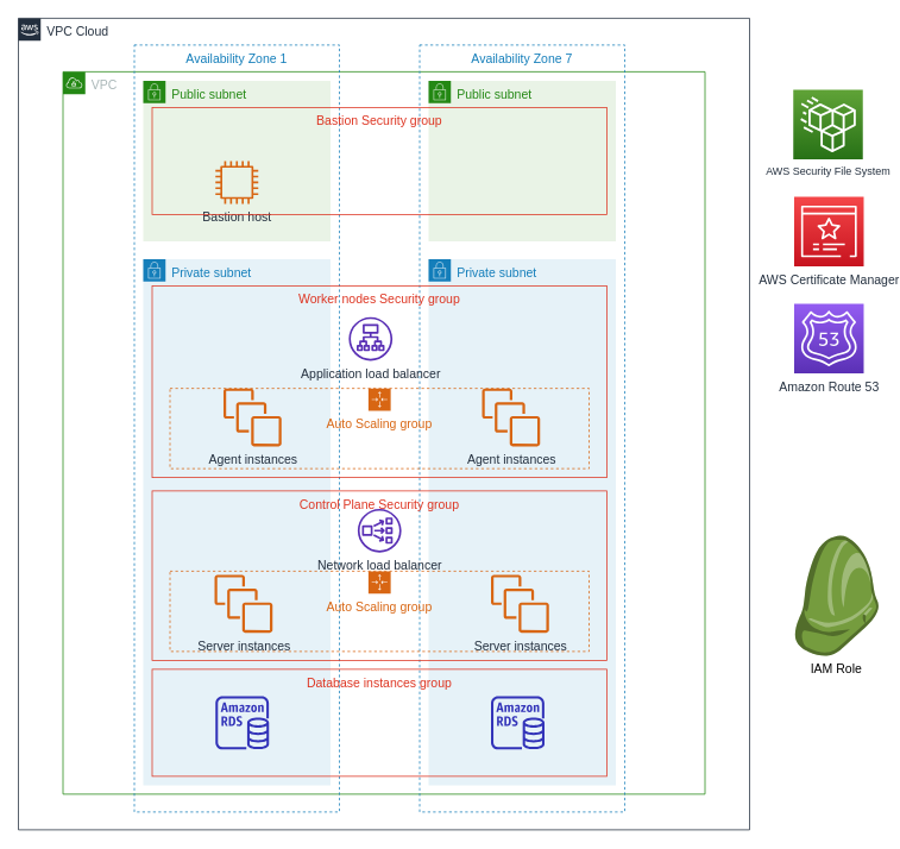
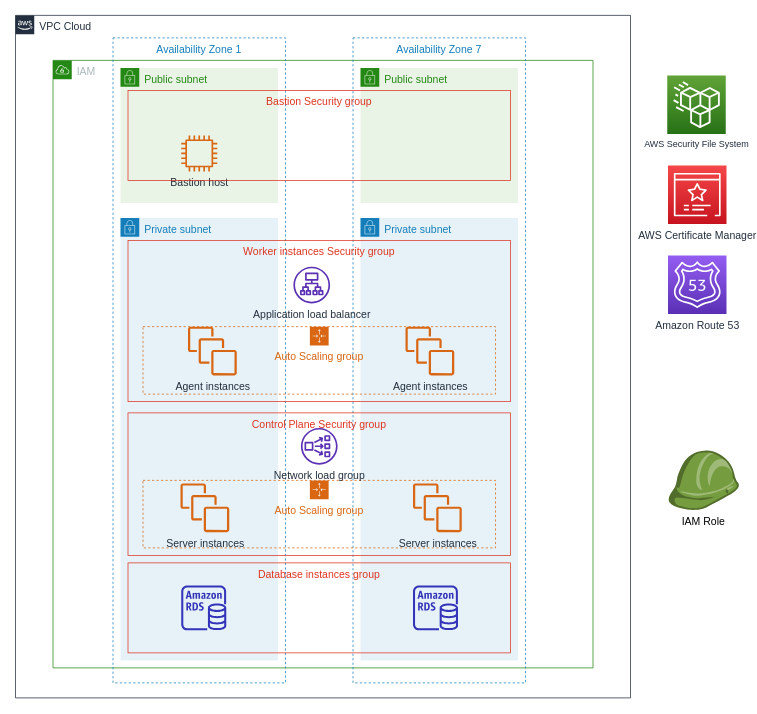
- <mxCell id="3" value="VPC" style="points=[[0,0],[0.25,0],[0.5,0],[0.75,0],[1,0],[1,0.25],[1,0.5],[1,0.75],[1,1],[0.75,1],[0.5,1],[0.25,1],[0,1],[0,0.75],[0,0.5],[0,0.25]];outlineConnect=0;gradientColor=none;html=1;whiteSpace=wrap;fontSize=14;fontStyle=0;shape=mxgraph.aws4.group;grIcon=mxgraph.aws4.group_vpc;strokeColor=#248814;fillColor=none;verticalAlign=top;align=left;spacingLeft=30;fontColor=#AAB7B8;dashed=0;" parent="1" vertex="1"><mxGeometry x="70" y="80" width="720" height="810" as="geometry" /></mxCell>
+ <mxCell id="3" value="IAM" style="points=[[0,0],[0.25,0],[0.5,0],[0.75,0],[1,0],[1,0.25],[1,0.5],[1,0.75],[1,1],[0.75,1],[0.5,1],[0.25,1],[0,1],[0,0.75],[0,0.5],[0,0.25]];outlineConnect=0;gradientColor=none;html=1;whiteSpace=wrap;fontSize=14;fontStyle=0;shape=mxgraph.aws4.group;grIcon=mxgraph.aws4.group_vpc;strokeColor=#248814;fillColor=none;verticalAlign=top;align=left;spacingLeft=30;fontColor=#AAB7B8;dashed=0;" parent="1" vertex="1"><mxGeometry x="70" y="80" width="720" height="810" as="geometry" /></mxCell>
- <mxCell id="12" value="Worker nodes Security group" style="fillColor=none;strokeColor=#DD3522;verticalAlign=top;fontStyle=0;fontColor=#DD3522;fontSize=14;" parent="11" vertex="1"><mxGeometry width="510" height="215" as="geometry" /></mxCell>
+ <mxCell id="12" value="Worker instances Security group" style="fillColor=none;strokeColor=#DD3522;verticalAlign=top;fontStyle=0;fontColor=#DD3522;fontSize=14;" parent="11" vertex="1"><mxGeometry width="510" height="215" as="geometry" /></mxCell>
- <mxCell id="21" value="Network load balancer" style="outlineConnect=0;fontColor=#232F3E;gradientColor=none;fillColor=#5A30B5;strokeColor=none;dashed=0;verticalLabelPosition=bottom;verticalAlign=top;align=center;html=1;fontSize=14;fontStyle=0;aspect=fixed;pointerEvents=1;shape=mxgraph.aws4.network_load_balancer;" parent="17" vertex="1"><mxGeometry x="230.5" y="20" width="49" height="49" as="geometry" /></mxCell>
+ <mxCell id="21" value="Network load group" style="outlineConnect=0;fontColor=#232F3E;gradientColor=none;fillColor=#5A30B5;strokeColor=none;dashed=0;verticalLabelPosition=bottom;verticalAlign=top;align=center;html=1;fontSize=14;fontStyle=0;aspect=fixed;pointerEvents=1;shape=mxgraph.aws4.network_load_balancer;" parent="17" vertex="1"><mxGeometry x="230.5" y="20" width="49" height="49" as="geometry" /></mxCell>
- <mxCell id="29" value="IAM Role" style="outlineConnect=0;dashed=0;verticalLabelPosition=bottom;verticalAlign=top;align=center;html=1;shape=mxgraph.aws3.role;fillColor=#759C3E;gradientColor=none;fontSize=14;" parent="1" vertex="1"><mxGeometry x="890" y="600" width="94.5" height="135" as="geometry" /></mxCell>
+ <mxCell id="29" value="IAM Role" style="outlineConnect=0;dashed=0;verticalLabelPosition=bottom;verticalAlign=top;align=center;html=1;shape=mxgraph.aws3.role;fillColor=#759C3E;gradientColor=none;fontSize=14;" parent="1" vertex="1"><mxGeometry x="890" y="600" width="94.5" height="79.5" as="geometry" /></mxCell>
